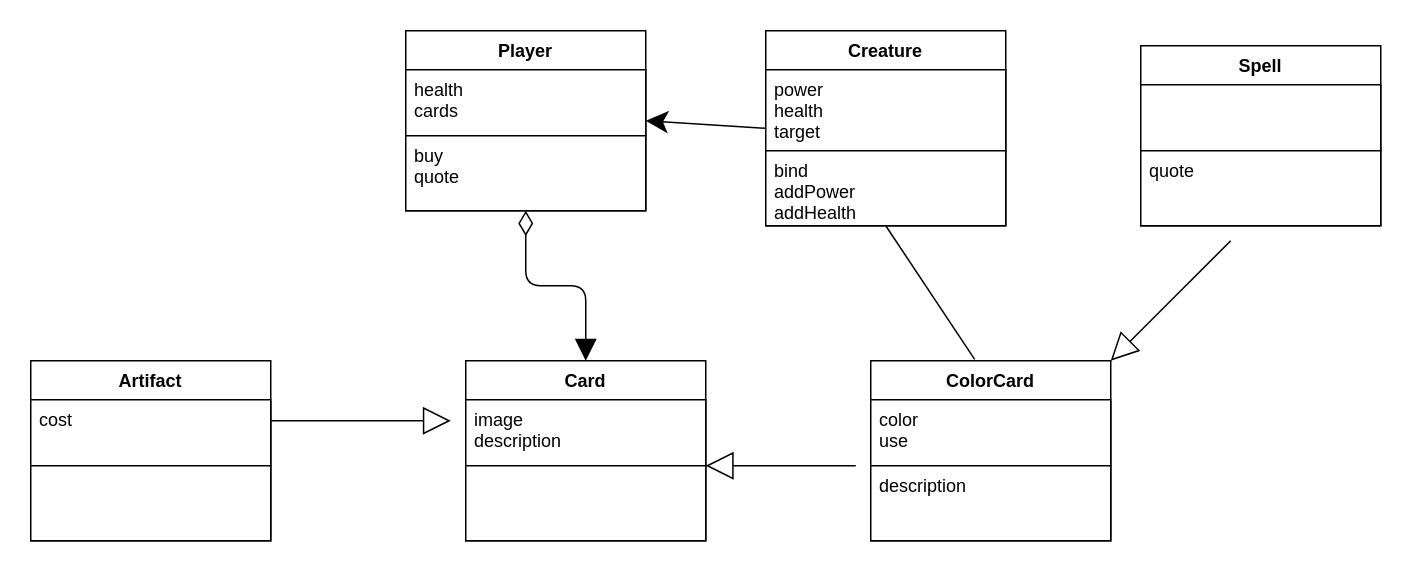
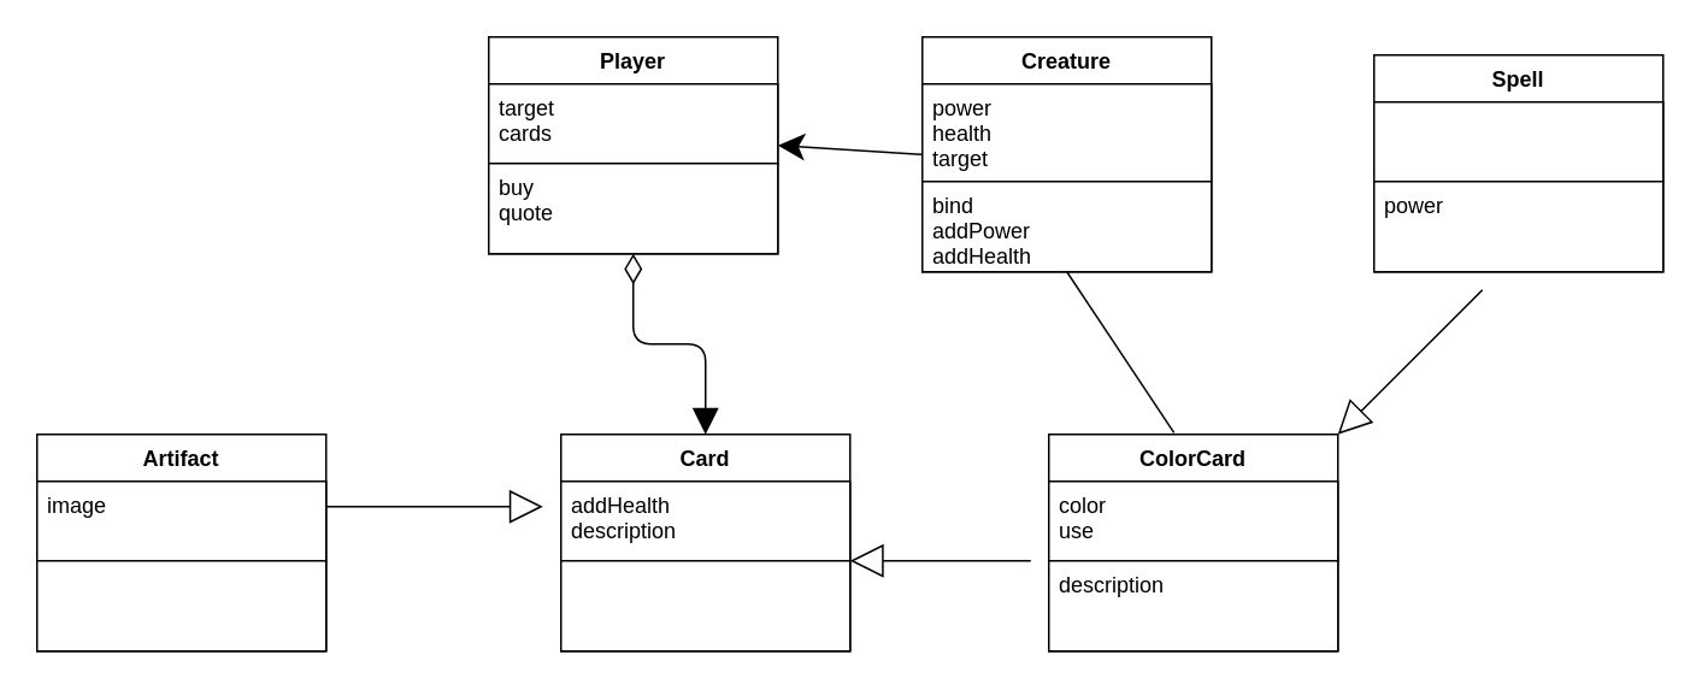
- <mxCell id="18" value="health&#10;cards" style="text;strokeColor=#000000;fillColor=#FFFFFF;align=left;verticalAlign=top;spacingLeft=4;spacingRight=4;overflow=hidden;rotatable=0;points=[[0,0.5],[1,0.5]];portConstraint=eastwest;fontColor=#000000;" parent="17" vertex="1"><mxGeometry y="26" width="160" height="44" as="geometry" /></mxCell>
+ <mxCell id="18" value="target&#10;cards" style="text;strokeColor=#000000;fillColor=#FFFFFF;align=left;verticalAlign=top;spacingLeft=4;spacingRight=4;overflow=hidden;rotatable=0;points=[[0,0.5],[1,0.5]];portConstraint=eastwest;fontColor=#000000;" parent="17" vertex="1"><mxGeometry y="26" width="160" height="44" as="geometry" /></mxCell>
- <mxCell id="13" value="quote" style="text;strokeColor=#000000;fillColor=#FFFFFF;align=left;verticalAlign=top;spacingLeft=4;spacingRight=4;overflow=hidden;rotatable=0;points=[[0,0.5],[1,0.5]];portConstraint=eastwest;fontColor=#000000;" parent="11" vertex="1"><mxGeometry y="70" width="160" height="50" as="geometry" /></mxCell>
+ <mxCell id="13" value="power" style="text;strokeColor=#000000;fillColor=#FFFFFF;align=left;verticalAlign=top;spacingLeft=4;spacingRight=4;overflow=hidden;rotatable=0;points=[[0,0.5],[1,0.5]];portConstraint=eastwest;fontColor=#000000;" parent="11" vertex="1"><mxGeometry y="70" width="160" height="50" as="geometry" /></mxCell>
- <mxCell id="3" value="cost" style="text;strokeColor=#000000;fillColor=#FFFFFF;align=left;verticalAlign=top;spacingLeft=4;spacingRight=4;overflow=hidden;rotatable=0;points=[[0,0.5],[1,0.5]];portConstraint=eastwest;fontColor=#000000;" parent="2" vertex="1"><mxGeometry y="26" width="160" height="44" as="geometry" /></mxCell>
+ <mxCell id="3" value="image" style="text;strokeColor=#000000;fillColor=#FFFFFF;align=left;verticalAlign=top;spacingLeft=4;spacingRight=4;overflow=hidden;rotatable=0;points=[[0,0.5],[1,0.5]];portConstraint=eastwest;fontColor=#000000;" parent="2" vertex="1"><mxGeometry y="26" width="160" height="44" as="geometry" /></mxCell>
- <mxCell id="6" value="image&#10;description&#10;" style="text;strokeColor=#000000;fillColor=#FFFFFF;align=left;verticalAlign=top;spacingLeft=4;spacingRight=4;overflow=hidden;rotatable=0;points=[[0,0.5],[1,0.5]];portConstraint=eastwest;fontColor=#000000;" parent="5" vertex="1"><mxGeometry y="26" width="160" height="44" as="geometry" /></mxCell>
+ <mxCell id="6" value="addHealth&#10;description&#10;" style="text;strokeColor=#000000;fillColor=#FFFFFF;align=left;verticalAlign=top;spacingLeft=4;spacingRight=4;overflow=hidden;rotatable=0;points=[[0,0.5],[1,0.5]];portConstraint=eastwest;fontColor=#000000;" parent="5" vertex="1"><mxGeometry y="26" width="160" height="44" as="geometry" /></mxCell>
